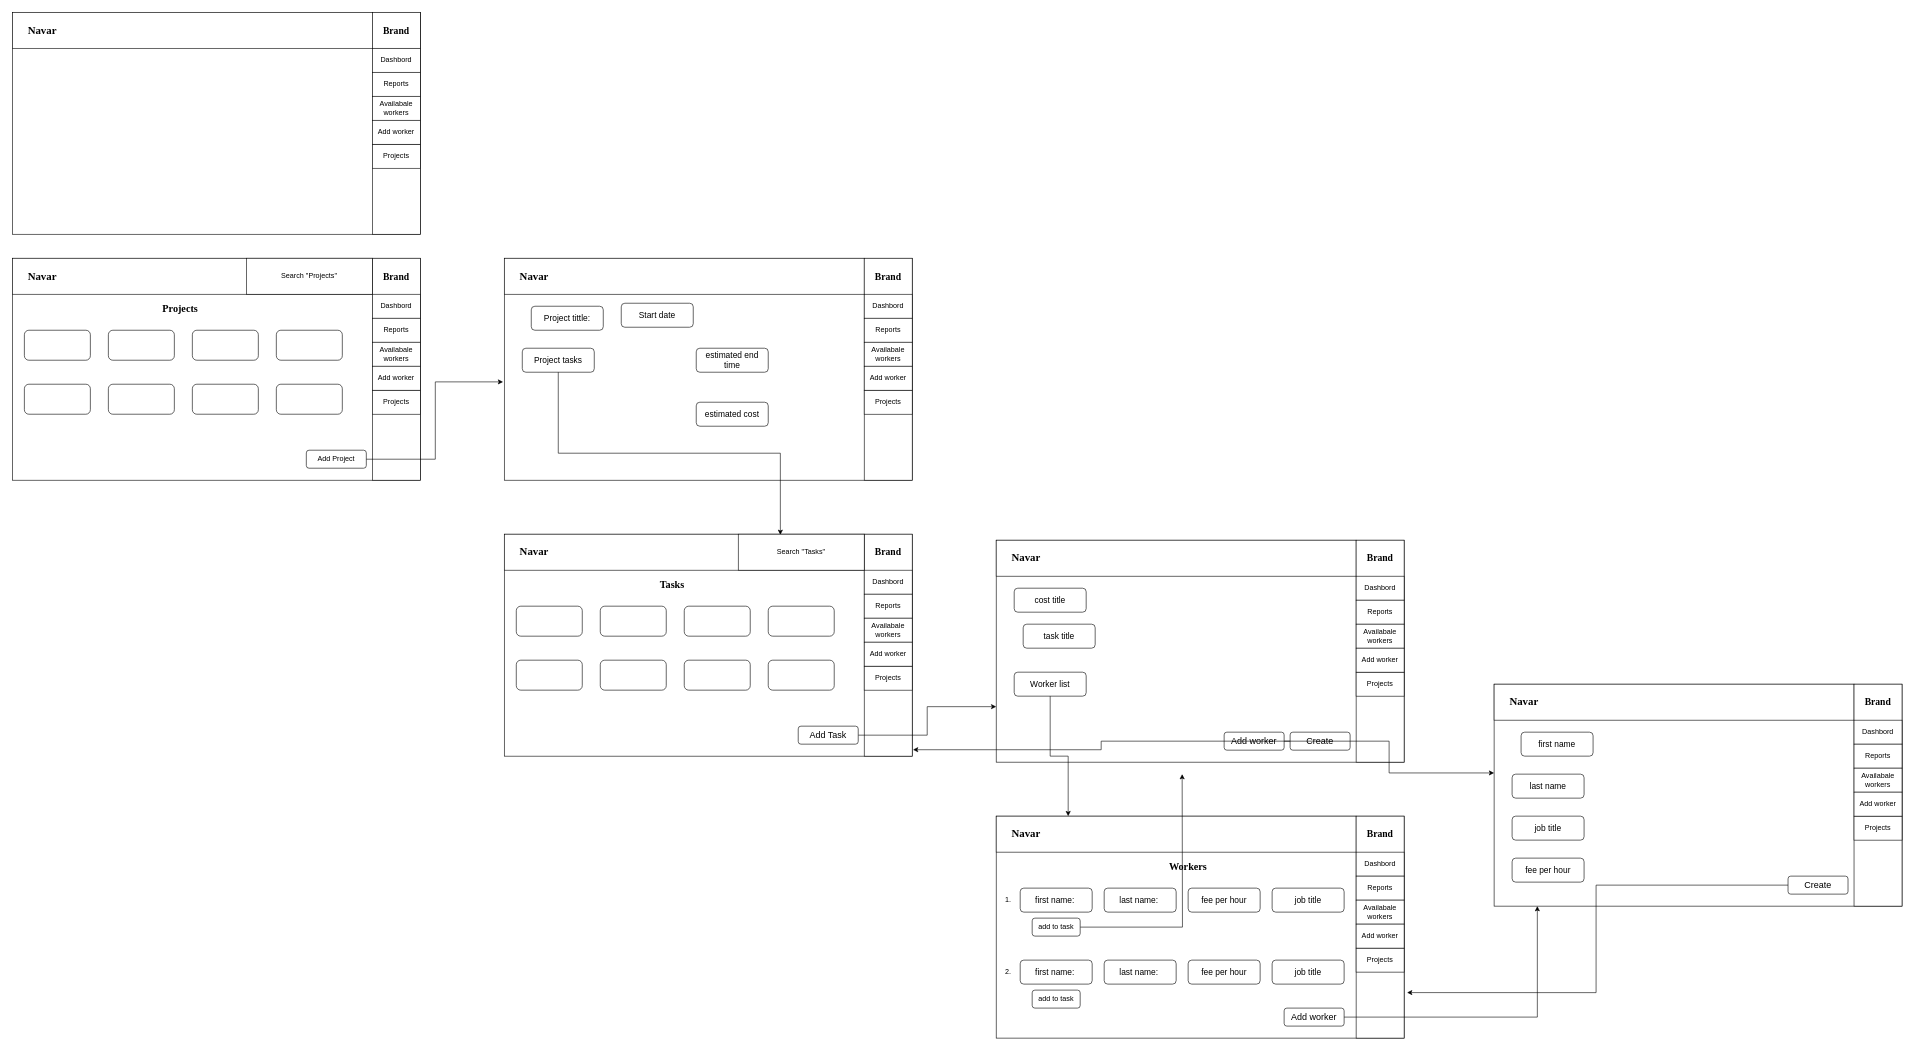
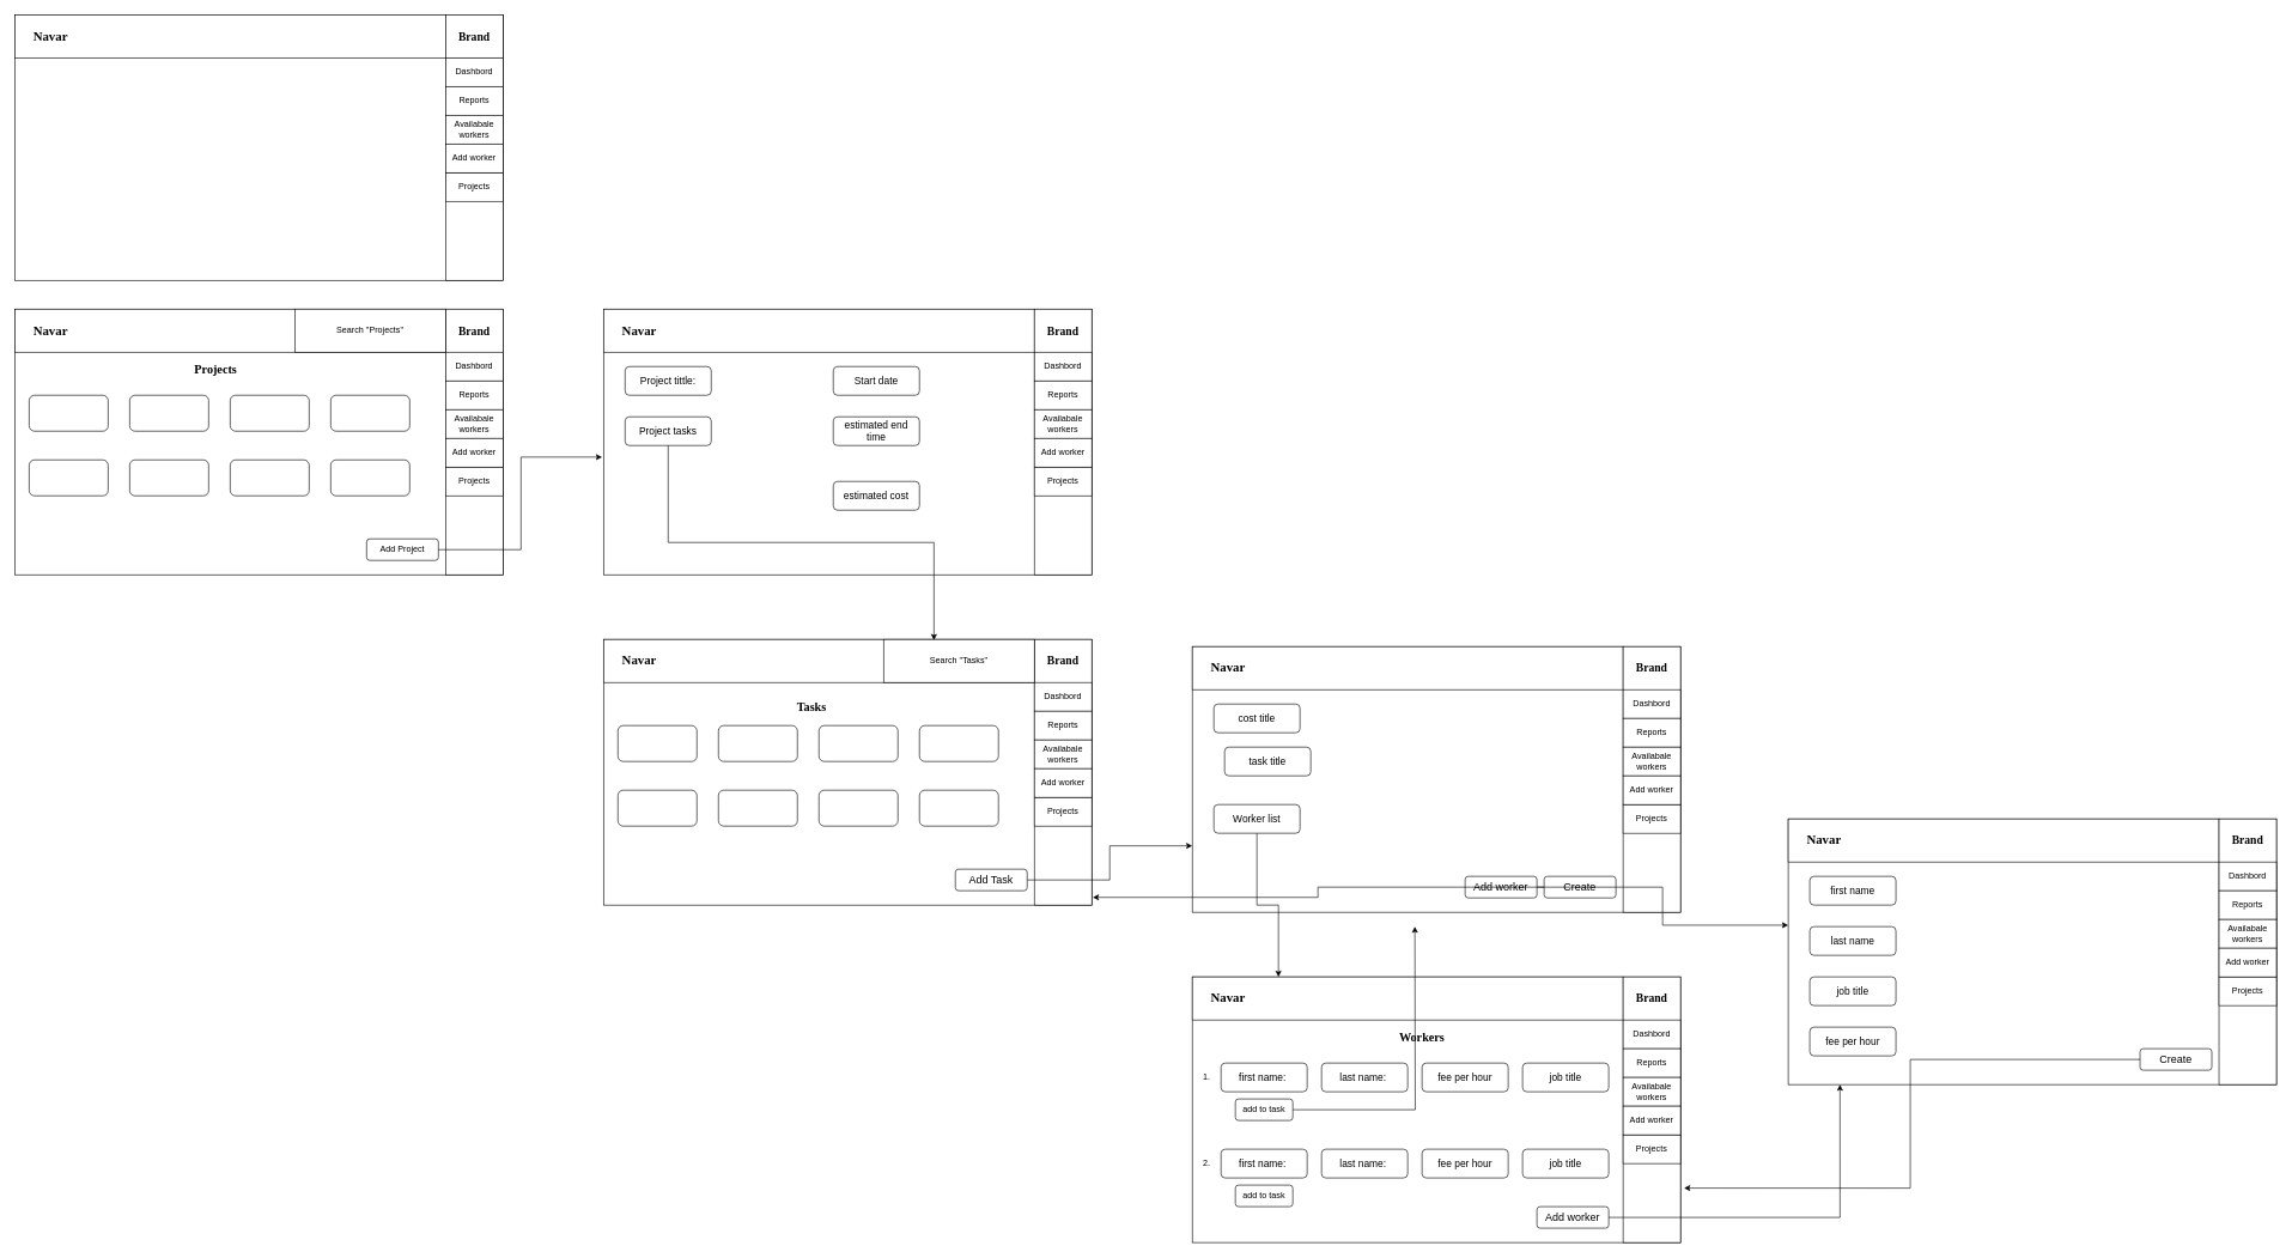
- <mxCell id="46" value="Start date" style="rounded=1;whiteSpace=wrap;html=1;fontSize=14;" parent="1" vertex="1"><mxGeometry x="1035" y="505" width="120" height="40" as="geometry" /></mxCell>
+ <mxCell id="46" value="Start date" style="rounded=1;whiteSpace=wrap;html=1;fontSize=14;" parent="1" vertex="1"><mxGeometry x="1160" y="510" width="120" height="40" as="geometry" /></mxCell>
- <mxCell id="27" value="Project tittle: " style="rounded=1;whiteSpace=wrap;html=1;fontSize=14;" parent="1" vertex="1"><mxGeometry x="885" y="510" width="120" height="40" as="geometry" /></mxCell>
+ <mxCell id="27" value="Project tittle: " style="rounded=1;whiteSpace=wrap;html=1;fontSize=14;" parent="1" vertex="1"><mxGeometry x="870" y="510" width="120" height="40" as="geometry" /></mxCell>
- <mxCell id="43" value="Tasks" style="text;html=1;align=center;verticalAlign=middle;whiteSpace=wrap;rounded=0;fontFamily=Architects Daughter;fontSource=https%3A%2F%2Ffonts.googleapis.com%2Fcss%3Ffamily%3DArchitects%2BDaughter;fontSize=17;fontStyle=1;" parent="1" vertex="1"><mxGeometry x="1090" y="960" width="60" height="30" as="geometry" /></mxCell>
+ <mxCell id="43" value="Tasks" style="text;html=1;align=center;verticalAlign=middle;whiteSpace=wrap;rounded=0;fontFamily=Architects Daughter;fontSource=https%3A%2F%2Ffonts.googleapis.com%2Fcss%3Ffamily%3DArchitects%2BDaughter;fontSize=17;fontStyle=1;" parent="1" vertex="1"><mxGeometry x="1100" y="970" width="60" height="30" as="geometry" /></mxCell>
- <mxCell id="110" value="first name" style="rounded=1;whiteSpace=wrap;html=1;fontSize=14;" vertex="1" parent="1"><mxGeometry x="2535" y="1220" width="120" height="40" as="geometry" /></mxCell>
+ <mxCell id="110" value="first name" style="rounded=1;whiteSpace=wrap;html=1;fontSize=14;" vertex="1" parent="1"><mxGeometry x="2520" y="1220" width="120" height="40" as="geometry" /></mxCell>
